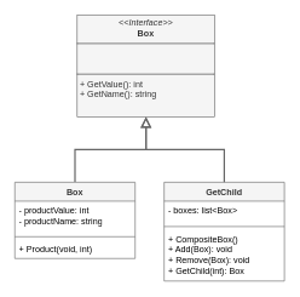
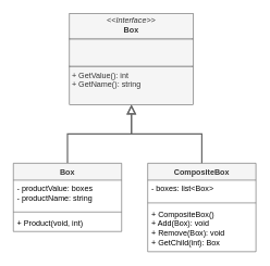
- <mxCell id="8" value="GetChild" style="swimlane;fontStyle=1;align=center;verticalAlign=top;childLayout=stackLayout;horizontal=1;startSize=26;horizontalStack=0;resizeParent=1;resizeParentMax=0;resizeLast=0;collapsible=1;marginBottom=0;whiteSpace=wrap;html=1;fillColor=#f5f5f5;fontColor=#333333;strokeColor=#666666;" vertex="1" parent="1"><mxGeometry x="226" y="250" width="166" height="136" as="geometry" /></mxCell>
+ <mxCell id="8" value="CompositeBox" style="swimlane;fontStyle=1;align=center;verticalAlign=top;childLayout=stackLayout;horizontal=1;startSize=26;horizontalStack=0;resizeParent=1;resizeParentMax=0;resizeLast=0;collapsible=1;marginBottom=0;whiteSpace=wrap;html=1;fillColor=#f5f5f5;fontColor=#333333;strokeColor=#666666;" vertex="1" parent="1"><mxGeometry x="226" y="250" width="166" height="136" as="geometry" /></mxCell>
- <mxCell id="5" value="- productValue: int&lt;div&gt;- productName: string&lt;/div&gt;" style="text;strokeColor=none;fillColor=none;align=left;verticalAlign=top;spacingLeft=4;spacingRight=4;overflow=hidden;rotatable=0;points=[[0,0.5],[1,0.5]];portConstraint=eastwest;whiteSpace=wrap;html=1;" vertex="1" parent="4"><mxGeometry y="26" width="166" height="45" as="geometry" /></mxCell>
+ <mxCell id="5" value="- productValue: boxes&lt;div&gt;- productName: string&lt;/div&gt;" style="text;strokeColor=none;fillColor=none;align=left;verticalAlign=top;spacingLeft=4;spacingRight=4;overflow=hidden;rotatable=0;points=[[0,0.5],[1,0.5]];portConstraint=eastwest;whiteSpace=wrap;html=1;" vertex="1" parent="4"><mxGeometry y="26" width="166" height="45" as="geometry" /></mxCell>
